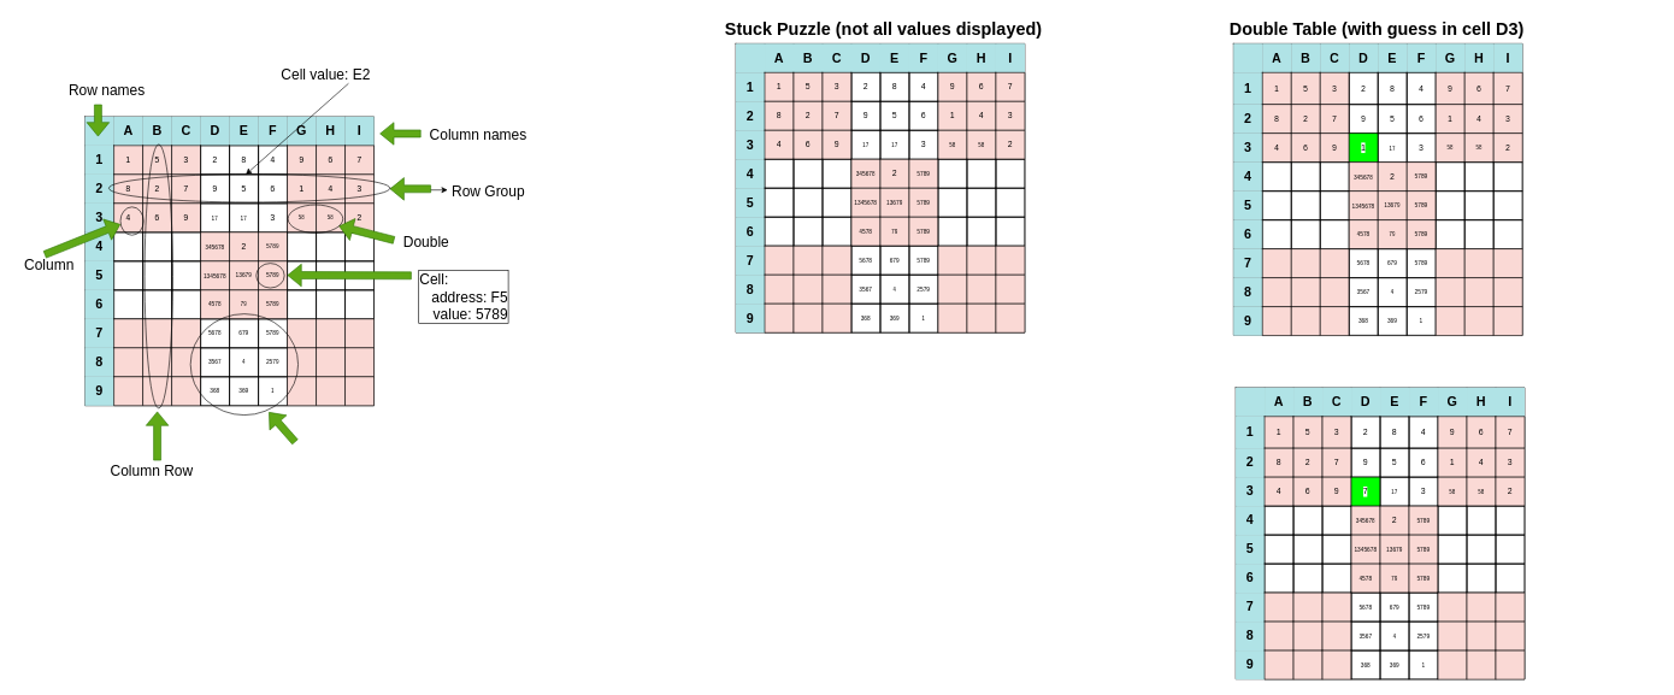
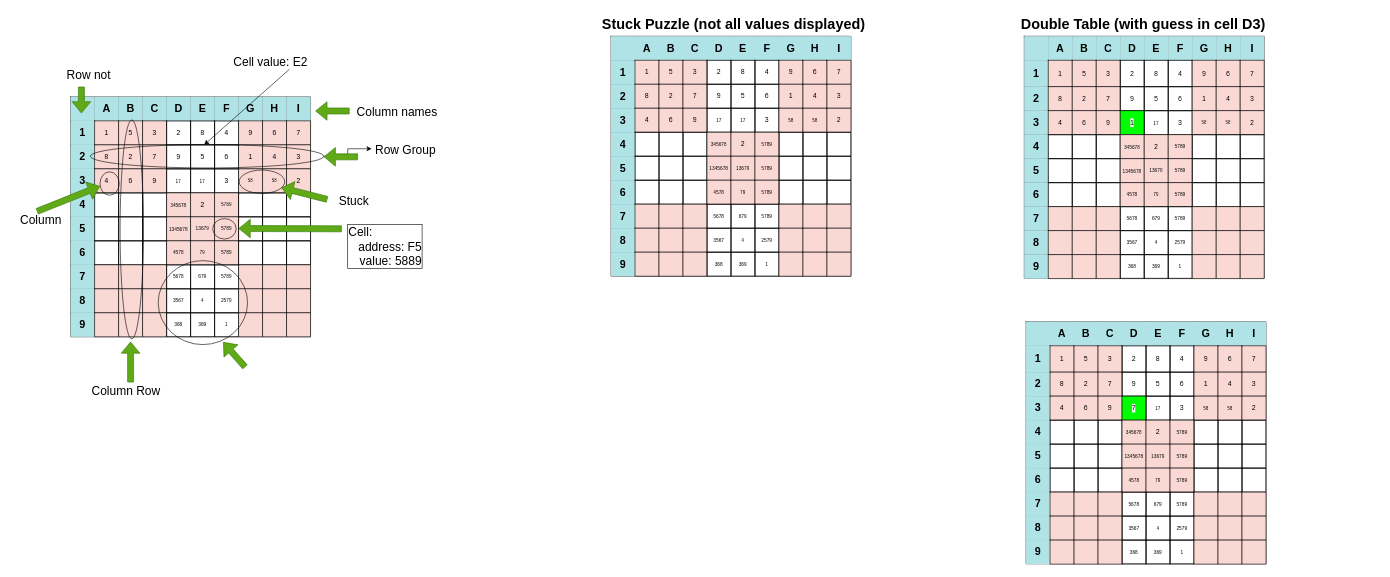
- <mxCell id="455" value="&lt;font style=&quot;font-size: 20px&quot;&gt;Row names&lt;/font&gt;" style="text;html=1;resizable=0;autosize=1;align=center;verticalAlign=middle;points=[];rounded=0;labelBackgroundColor=none;fontSize=8;" vertex="1" parent="1"><mxGeometry x="89" y="115" width="116" height="18" as="geometry" /></mxCell>
+ <mxCell id="455" value="&lt;font style=&quot;font-size: 20px&quot;&gt;Row not&lt;/font&gt;" style="text;html=1;resizable=0;autosize=1;align=center;verticalAlign=middle;points=[];rounded=0;labelBackgroundColor=none;fontSize=8;" vertex="1" parent="1"><mxGeometry x="89" y="115" width="116" height="18" as="geometry" /></mxCell>
- <mxCell id="456" value="&lt;font style=&quot;font-size: 20px&quot;&gt;Row Group&lt;/font&gt;" style="text;html=1;resizable=0;autosize=1;align=center;verticalAlign=middle;points=[];rounded=0;labelBackgroundColor=none;fontSize=8;" vertex="1" parent="1"><mxGeometry x="619" y="253.5" width="111" height="18" as="geometry" /></mxCell>
+ <mxCell id="456" value="&lt;font style=&quot;font-size: 20px&quot;&gt;Row Group&lt;/font&gt;" style="text;html=1;resizable=0;autosize=1;align=center;verticalAlign=middle;points=[];rounded=0;labelBackgroundColor=none;fontSize=8;" vertex="1" parent="1"><mxGeometry x="619" y="238.5" width="111" height="18" as="geometry" /></mxCell>
- <mxCell id="466" value="&lt;font style=&quot;font-size: 20px&quot;&gt;Double&lt;/font&gt;" style="text;html=1;resizable=0;autosize=1;align=center;verticalAlign=middle;points=[];rounded=0;labelBackgroundColor=none;fontSize=8;" vertex="1" parent="1"><mxGeometry x="552" y="325" width="73" height="18" as="geometry" /></mxCell>
+ <mxCell id="466" value="&lt;font style=&quot;font-size: 20px&quot;&gt;Stuck&lt;/font&gt;" style="text;html=1;resizable=0;autosize=1;align=center;verticalAlign=middle;points=[];rounded=0;labelBackgroundColor=none;fontSize=8;" vertex="1" parent="1"><mxGeometry x="552" y="325" width="73" height="18" as="geometry" /></mxCell>
- <mxCell id="465" value="&lt;div style=&quot;text-align: left&quot;&gt;&lt;span style=&quot;font-size: 20px&quot;&gt;Cell:&lt;/span&gt;&lt;/div&gt;&lt;font style=&quot;font-size: 20px&quot;&gt;&lt;div style=&quot;text-align: right&quot;&gt;&lt;span&gt;&amp;nbsp; &amp;nbsp;address: F5&lt;/span&gt;&lt;/div&gt;&lt;div style=&quot;text-align: right&quot;&gt;&lt;span&gt;value: 5789&lt;/span&gt;&lt;/div&gt;&lt;/font&gt;" style="text;html=1;resizable=0;autosize=1;align=center;verticalAlign=middle;points=[];rounded=0;labelBackgroundColor=none;fontSize=8;labelBorderColor=#000000;" vertex="1" parent="1"><mxGeometry x="575" y="391" width="132" height="38" as="geometry" /></mxCell>
+ <mxCell id="465" value="&lt;div style=&quot;text-align: left&quot;&gt;&lt;span style=&quot;font-size: 20px&quot;&gt;Cell:&lt;/span&gt;&lt;/div&gt;&lt;font style=&quot;font-size: 20px&quot;&gt;&lt;div style=&quot;text-align: right&quot;&gt;&lt;span&gt;&amp;nbsp; &amp;nbsp;address: F5&lt;/span&gt;&lt;/div&gt;&lt;div style=&quot;text-align: right&quot;&gt;&lt;span&gt;value: 5889&lt;/span&gt;&lt;/div&gt;&lt;/font&gt;" style="text;html=1;resizable=0;autosize=1;align=center;verticalAlign=middle;points=[];rounded=0;labelBackgroundColor=none;fontSize=8;labelBorderColor=#000000;" vertex="1" parent="1"><mxGeometry x="575" y="391" width="132" height="38" as="geometry" /></mxCell>
